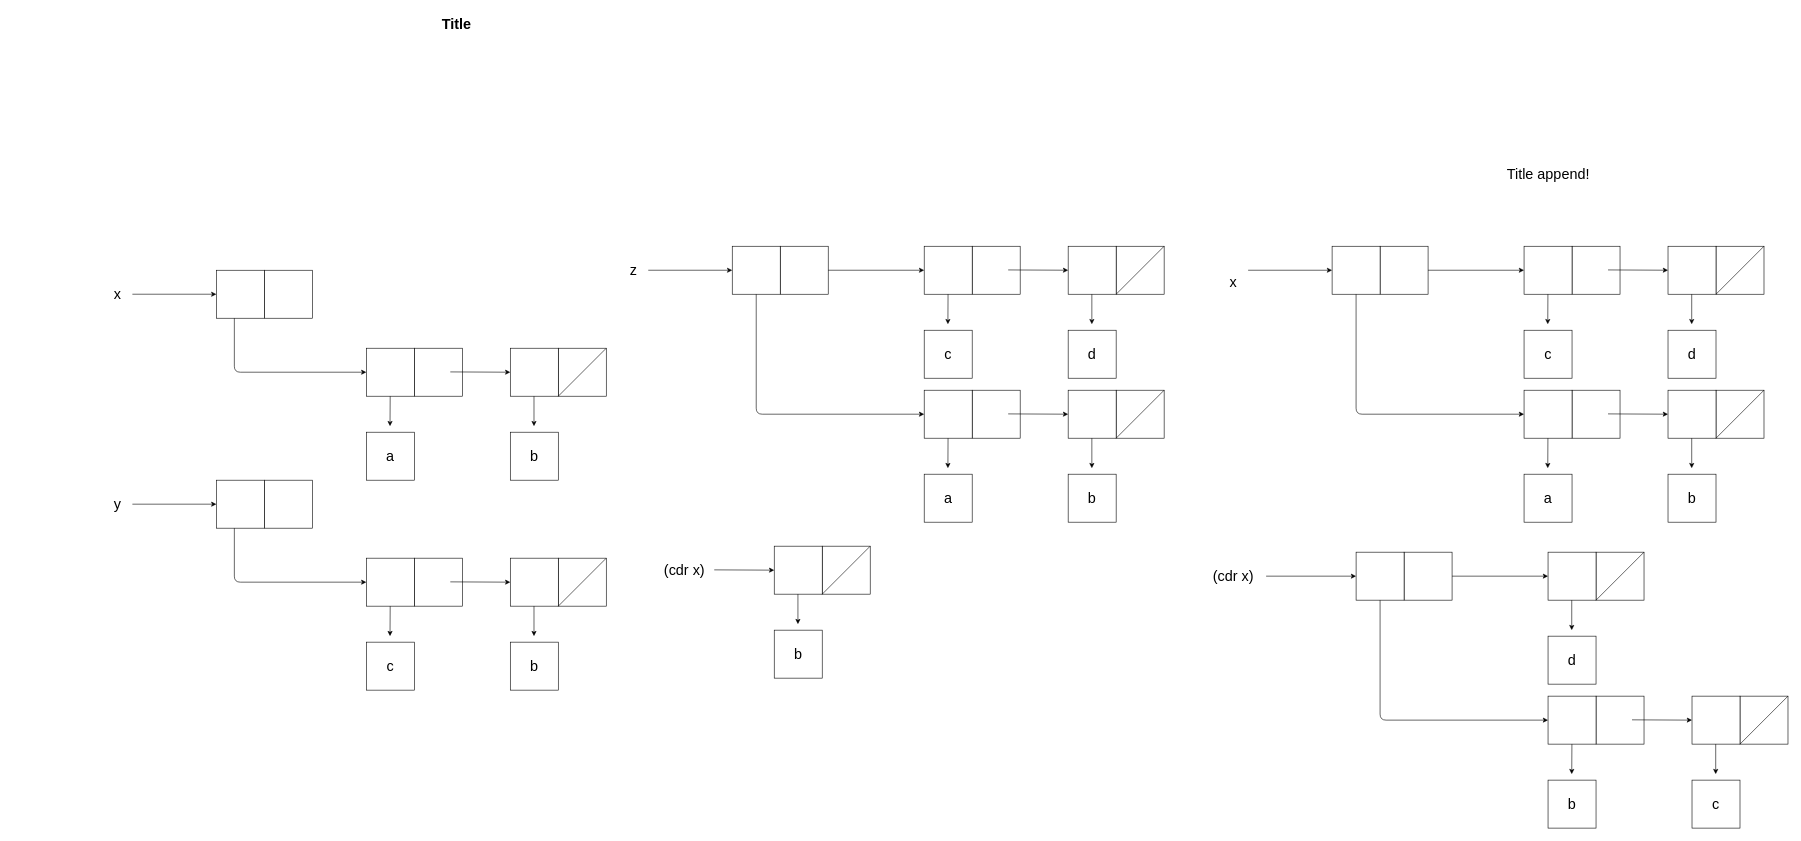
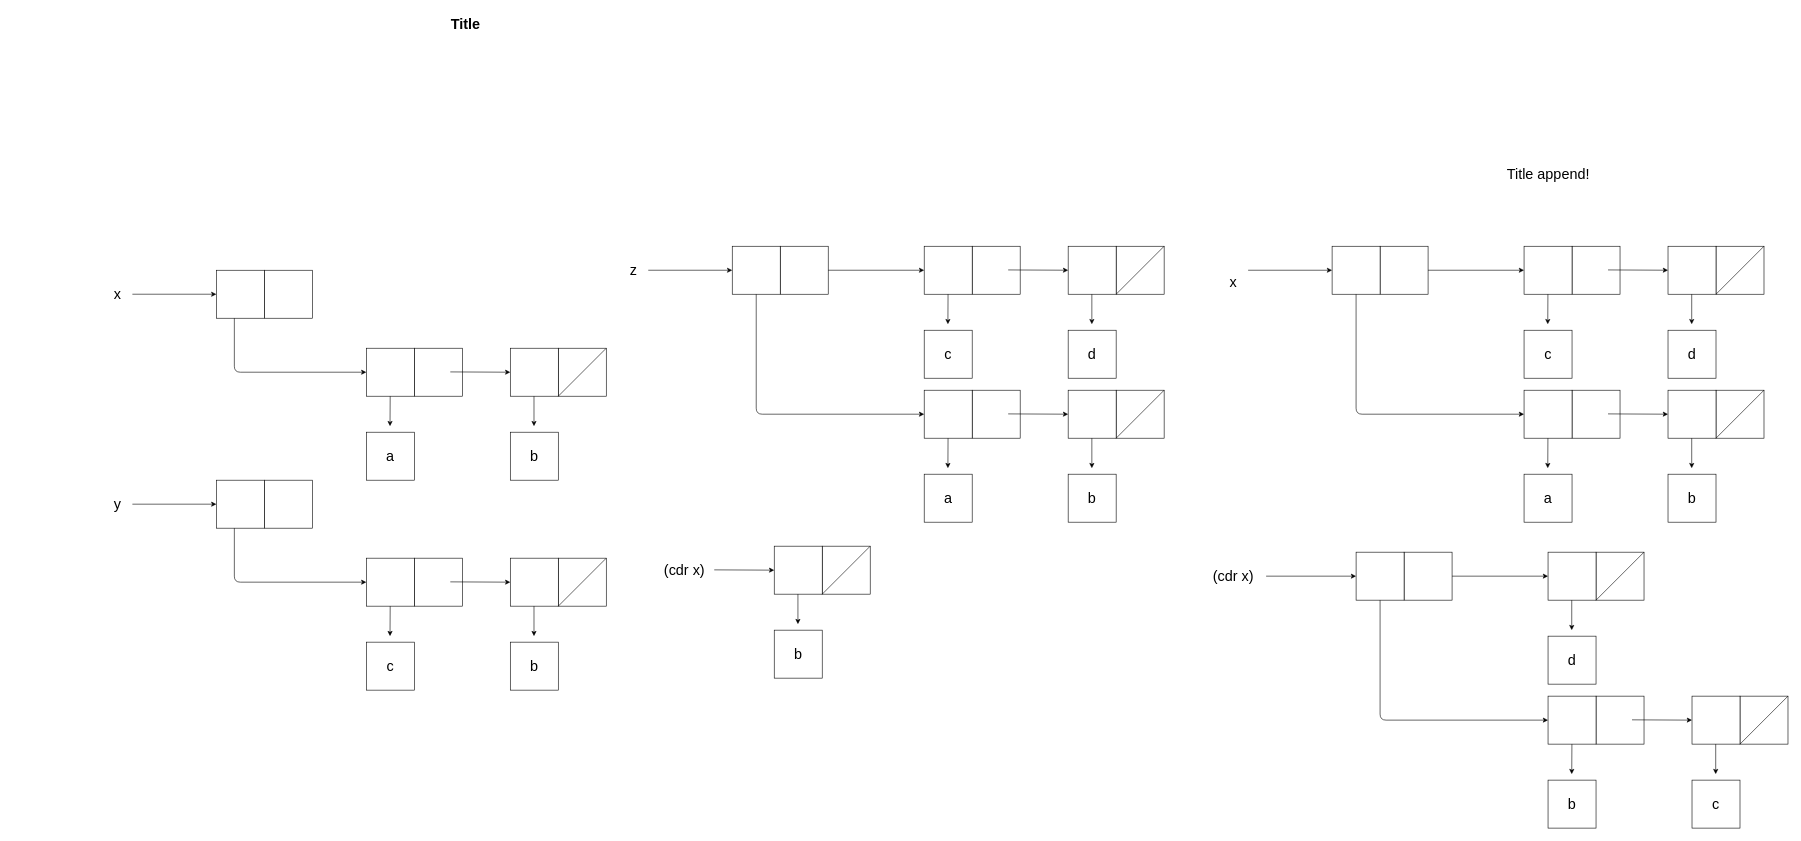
- <mxCell id="2" value="Title" style="text;strokeColor=none;fillColor=none;html=1;fontSize=24;fontStyle=1;verticalAlign=middle;align=center;" parent="1" vertex="1"><mxGeometry x="5" y="20" width="1510" height="40" as="geometry" /></mxCell>
+ <mxCell id="2" value="Title" style="text;strokeColor=none;fillColor=none;html=1;fontSize=24;fontStyle=1;verticalAlign=middle;align=center;" parent="1" vertex="1"><mxGeometry x="20" y="20" width="1510" height="40" as="geometry" /></mxCell>
